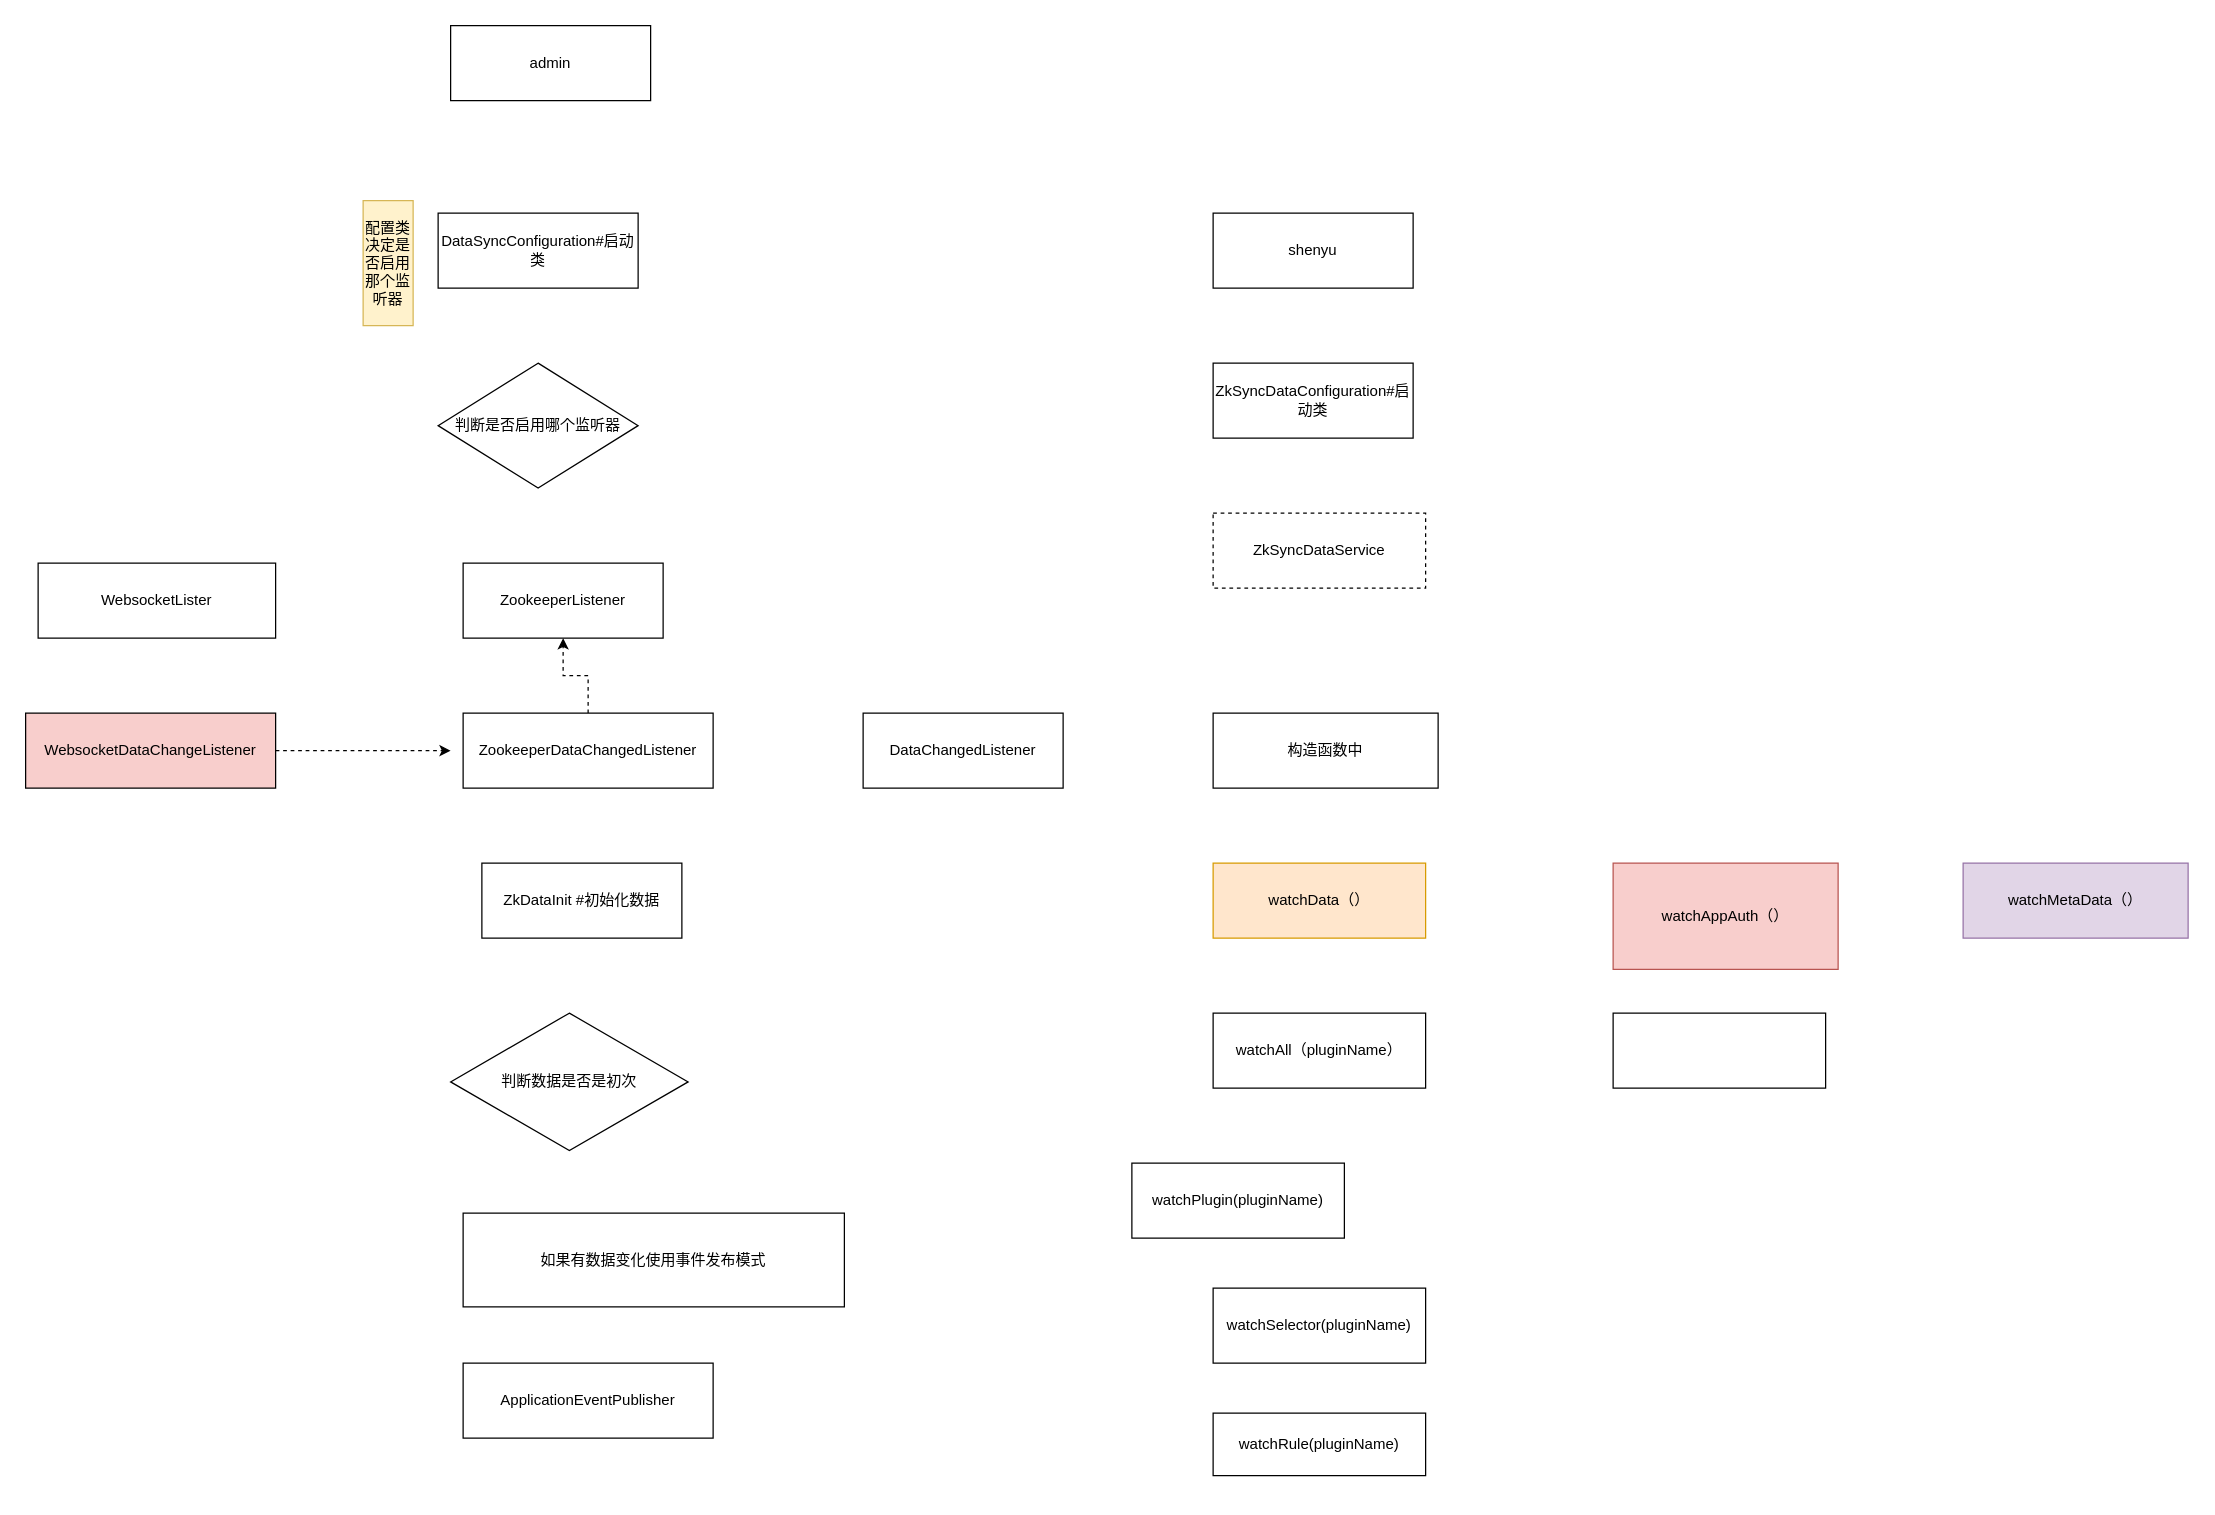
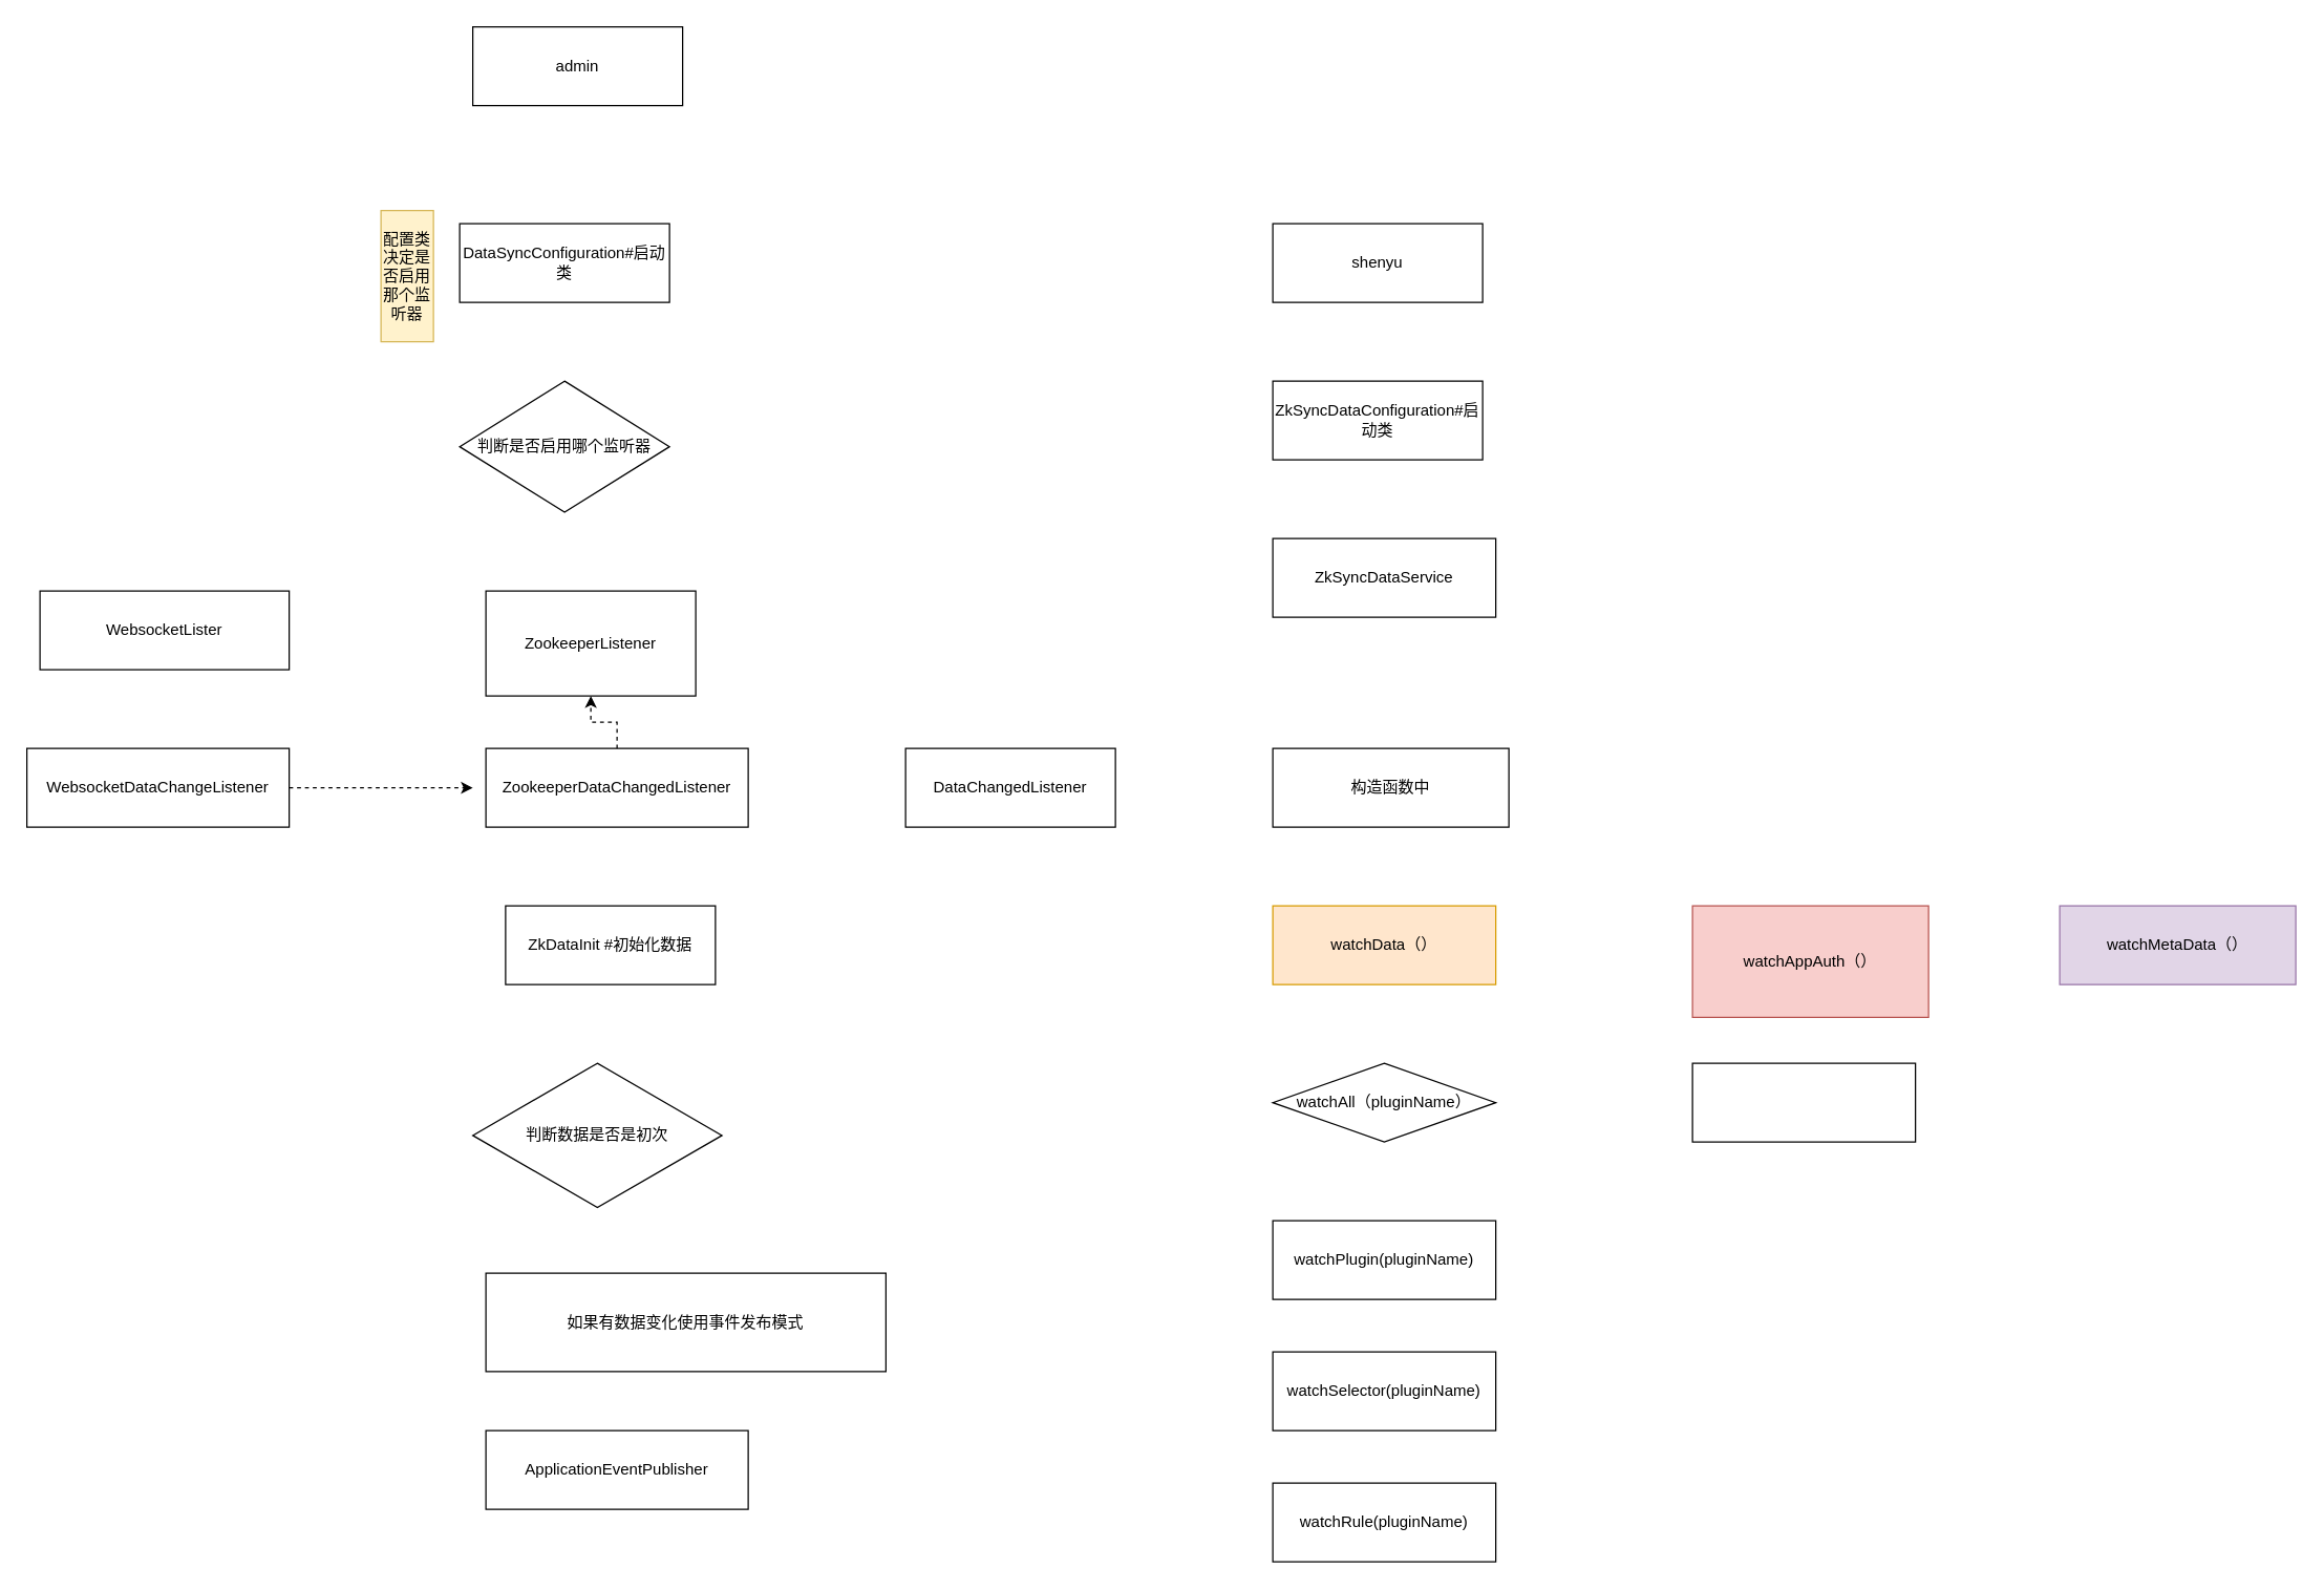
- <mxCell id="11" value="ZkSyncDataService" style="rounded=0;whiteSpace=wrap;html=1;dashed=1;" parent="1" vertex="1"><mxGeometry x="970" y="410" width="170" height="60" as="geometry" /></mxCell>
+ <mxCell id="11" value="ZkSyncDataService" style="rounded=0;whiteSpace=wrap;html=1;" parent="1" vertex="1"><mxGeometry x="970" y="410" width="170" height="60" as="geometry" /></mxCell>
- <mxCell id="28" value="ZookeeperListener" style="rounded=0;whiteSpace=wrap;html=1;" vertex="1" parent="1"><mxGeometry x="370" y="450" width="160" height="60" as="geometry" /></mxCell>
+ <mxCell id="28" value="ZookeeperListener" style="rounded=0;whiteSpace=wrap;html=1;" vertex="1" parent="1"><mxGeometry x="370" y="450" width="160" height="80" as="geometry" /></mxCell>
- <mxCell id="26" value="WebsocketDataChangeListener" style="rounded=0;whiteSpace=wrap;html=1;fillColor=#f8cecc;" vertex="1" parent="1"><mxGeometry x="20" y="570" width="200" height="60" as="geometry" /></mxCell>
+ <mxCell id="26" value="WebsocketDataChangeListener" style="rounded=0;whiteSpace=wrap;html=1;" vertex="1" parent="1"><mxGeometry x="20" y="570" width="200" height="60" as="geometry" /></mxCell>
- <mxCell id="19" value="watchAll（pluginName）" style="rounded=0;whiteSpace=wrap;html=1;" parent="1" vertex="1"><mxGeometry x="970" y="810" width="170" height="60" as="geometry" /></mxCell>
+ <mxCell id="19" value="watchAll（pluginName）" style="rhombus;whiteSpace=wrap;html=1;" parent="1" vertex="1"><mxGeometry x="970" y="810" width="170" height="60" as="geometry" /></mxCell>
- <mxCell id="21" value="watchPlugin(pluginName)" style="rounded=0;whiteSpace=wrap;html=1;" parent="1" vertex="1"><mxGeometry x="905" y="930" width="170" height="60" as="geometry" /></mxCell>
+ <mxCell id="21" value="watchPlugin(pluginName)" style="rounded=0;whiteSpace=wrap;html=1;" parent="1" vertex="1"><mxGeometry x="970" y="930" width="170" height="60" as="geometry" /></mxCell>
- <mxCell id="23" value="watchRule(pluginName)" style="rounded=0;whiteSpace=wrap;html=1;" parent="1" vertex="1"><mxGeometry x="970" y="1130" width="170" height="50" as="geometry" /></mxCell>
+ <mxCell id="23" value="watchRule(pluginName)" style="rounded=0;whiteSpace=wrap;html=1;" parent="1" vertex="1"><mxGeometry x="970" y="1130" width="170" height="60" as="geometry" /></mxCell>
